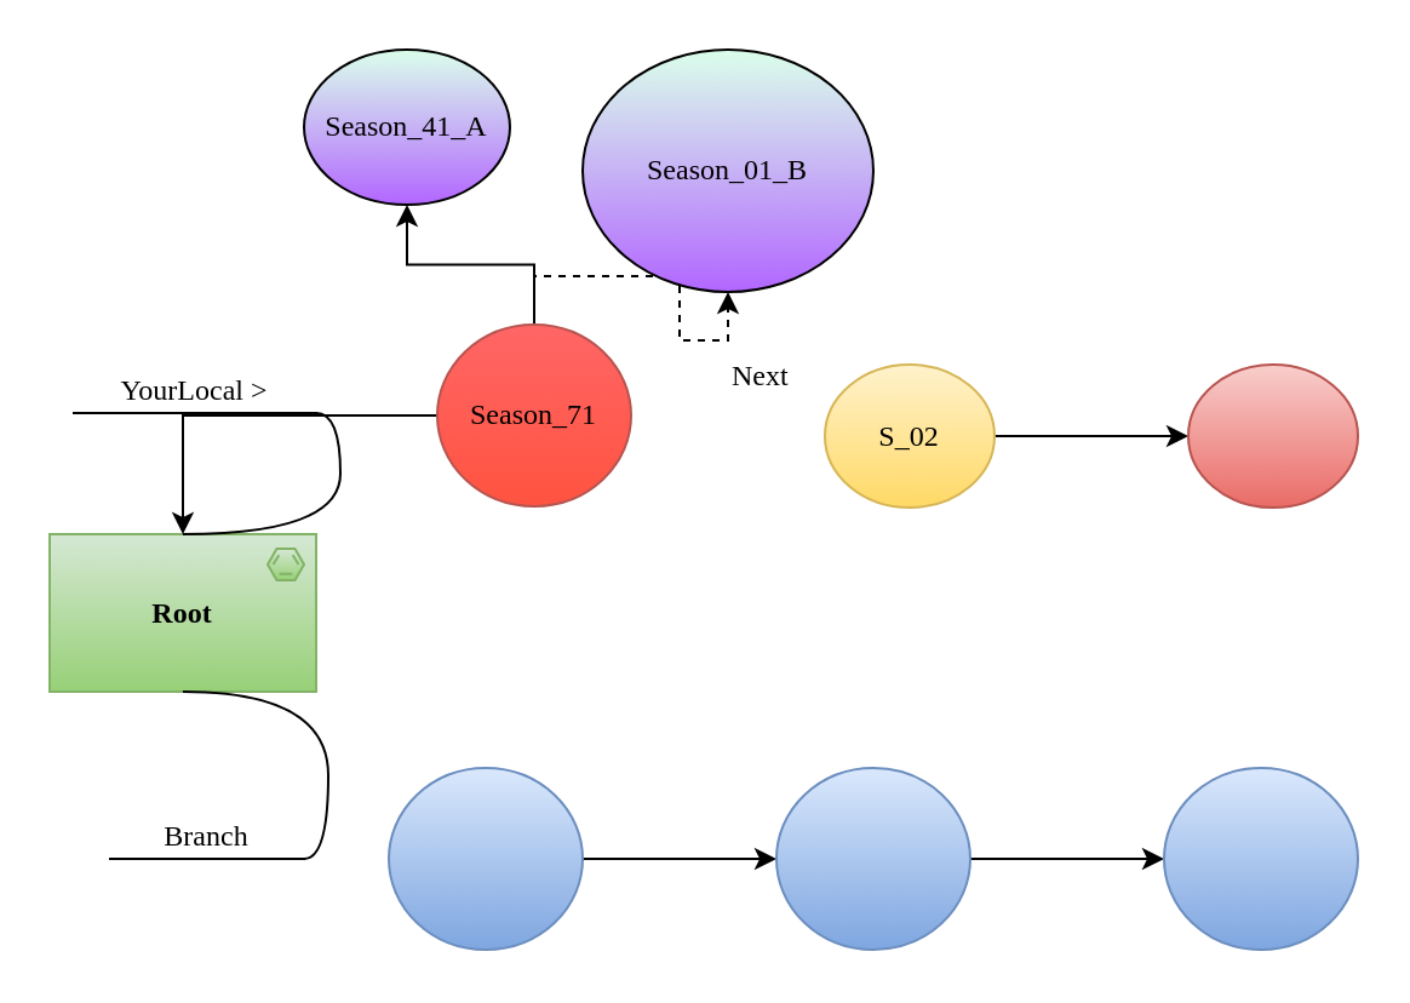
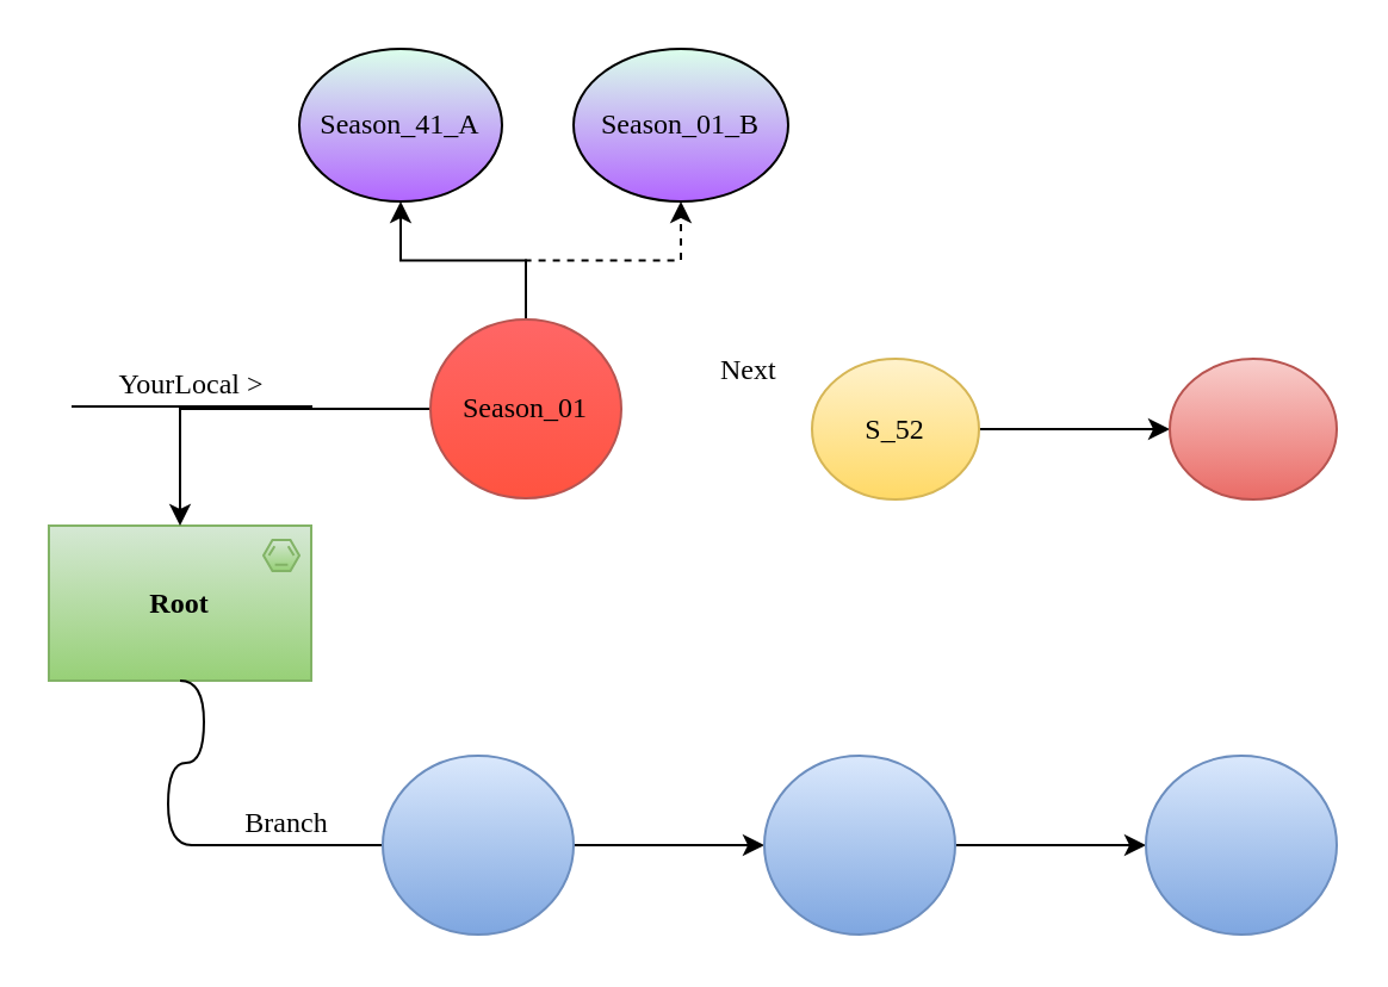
- <mxCell id="7" value="Season_01_B" style="shape=ellipse;html=1;whiteSpace=wrap;fillColor=#DBFFEB;perimeter=ellipsePerimeter;fontFamily=Comic Sans MS;strokeColor=#000000;gradientColor=#B266FF;" parent="1" vertex="1"><mxGeometry x="240" y="20" width="120" height="100" as="geometry" /></mxCell>
+ <mxCell id="7" value="Season_01_B" style="shape=ellipse;html=1;whiteSpace=wrap;fillColor=#DBFFEB;perimeter=ellipsePerimeter;fontFamily=Comic Sans MS;strokeColor=#000000;gradientColor=#B266FF;" parent="1" vertex="1"><mxGeometry x="240" y="20" width="90" height="64" as="geometry" /></mxCell>
- <mxCell id="6" value="Season_71" style="shape=ellipse;html=1;whiteSpace=wrap;fillColor=#FF6666;perimeter=ellipsePerimeter;fontFamily=Comic Sans MS;strokeColor=#b85450;gradientColor=#FF5340;" parent="1" vertex="1"><mxGeometry x="180" y="133.5" width="80" height="75" as="geometry" /></mxCell>
+ <mxCell id="6" value="Season_01" style="shape=ellipse;html=1;whiteSpace=wrap;fillColor=#FF6666;perimeter=ellipsePerimeter;fontFamily=Comic Sans MS;strokeColor=#b85450;gradientColor=#FF5340;" parent="1" vertex="1"><mxGeometry x="180" y="133.5" width="80" height="75" as="geometry" /></mxCell>
- <mxCell id="10" value="S_02" style="shape=ellipse;html=1;whiteSpace=wrap;fillColor=#fff2cc;perimeter=ellipsePerimeter;fontFamily=Comic Sans MS;gradientColor=#ffd966;strokeColor=#d6b656;" parent="1" vertex="1"><mxGeometry x="340" y="150" width="70" height="59" as="geometry" /></mxCell>
+ <mxCell id="10" value="S_52" style="shape=ellipse;html=1;whiteSpace=wrap;fillColor=#fff2cc;perimeter=ellipsePerimeter;fontFamily=Comic Sans MS;gradientColor=#ffd966;strokeColor=#d6b656;" parent="1" vertex="1"><mxGeometry x="340" y="150" width="70" height="59" as="geometry" /></mxCell>
- <mxCell id="13" value="" style="edgeStyle=entityRelationEdgeStyle;startArrow=none;endArrow=none;segment=10;curved=1;fontFamily=Comic Sans MS;exitX=0.5;exitY=0;exitDx=0;exitDy=0;" parent="1" source="2" target="12" edge="1"><mxGeometry relative="1" as="geometry"><mxPoint x="30" y="198" as="sourcePoint" /></mxGeometry></mxCell>
- <mxCell id="14" value="Branch" style="whiteSpace=wrap;html=1;shape=partialRectangle;top=0;left=0;bottom=1;right=0;points=[[0,1],[1,1]];strokeColor=#000000;fillColor=none;align=center;verticalAlign=bottom;routingCenterY=0.5;snapToPoint=1;container=1;recursiveResize=0;autosize=1;treeFolding=1;treeMoving=1;fontFamily=Comic Sans MS;" parent="1" vertex="1"><mxGeometry x="45" y="334" width="80" height="20" as="geometry" /></mxCell>
+ <mxCell id="14" value="Branch" style="whiteSpace=wrap;html=1;shape=partialRectangle;top=0;left=0;bottom=1;right=0;points=[[0,1],[1,1]];strokeColor=#000000;fillColor=none;align=center;verticalAlign=bottom;routingCenterY=0.5;snapToPoint=1;container=1;recursiveResize=0;autosize=1;treeFolding=1;treeMoving=1;fontFamily=Comic Sans MS;" parent="1" vertex="1"><mxGeometry x="80" y="334" width="80" height="20" as="geometry" /></mxCell>
